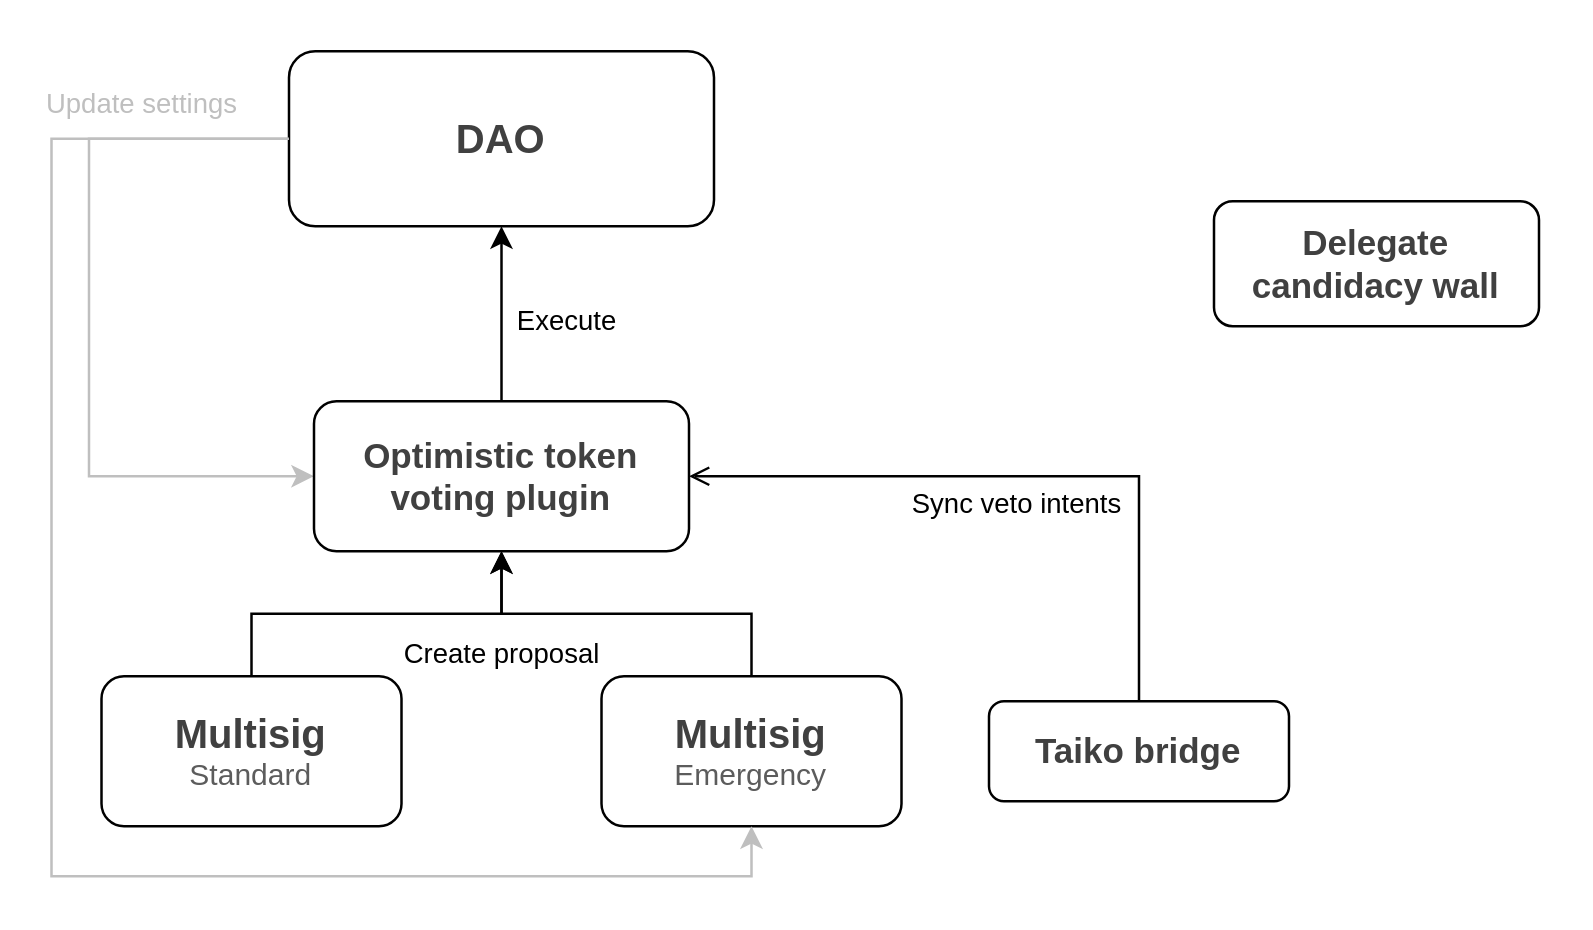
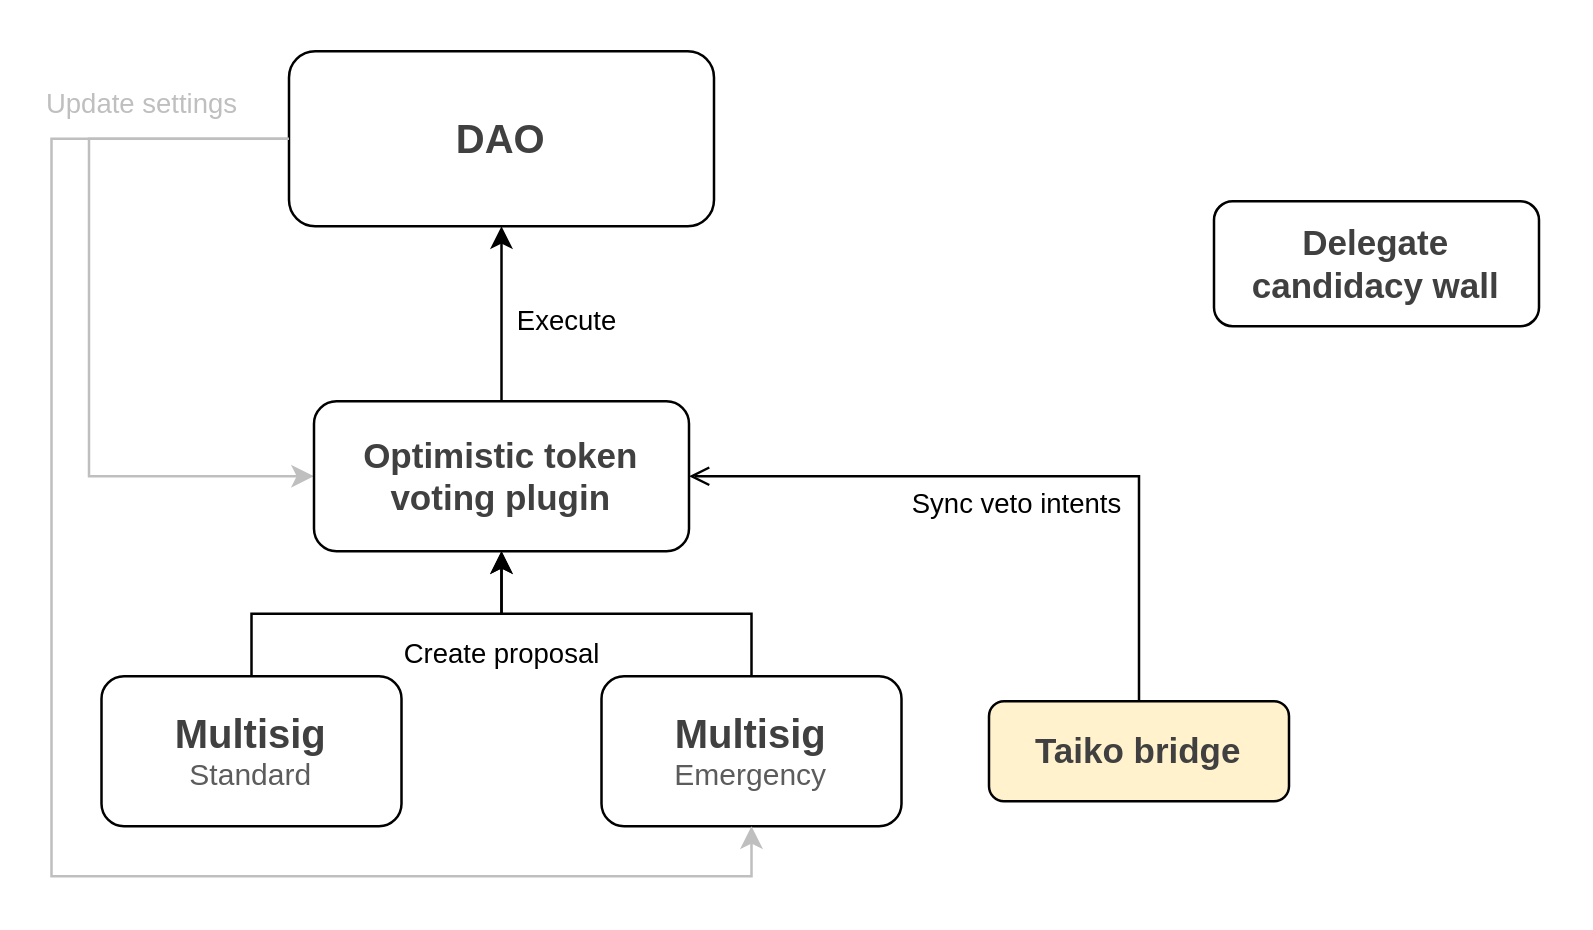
- <mxCell id="15" value="&lt;font size=&quot;1&quot; color=&quot;#404040&quot; style=&quot;&quot;&gt;&lt;b style=&quot;font-size: 14px;&quot;&gt;Taiko bridge&lt;/b&gt;&lt;/font&gt;" style="rounded=1;whiteSpace=wrap;html=1;" parent="1" vertex="1"><mxGeometry x="395" y="280" width="120" height="40" as="geometry" /></mxCell>
+ <mxCell id="15" value="&lt;font size=&quot;1&quot; color=&quot;#404040&quot; style=&quot;&quot;&gt;&lt;b style=&quot;font-size: 14px;&quot;&gt;Taiko bridge&lt;/b&gt;&lt;/font&gt;" style="rounded=1;whiteSpace=wrap;html=1;fillColor=#fff2cc;" parent="1" vertex="1"><mxGeometry x="395" y="280" width="120" height="40" as="geometry" /></mxCell>
